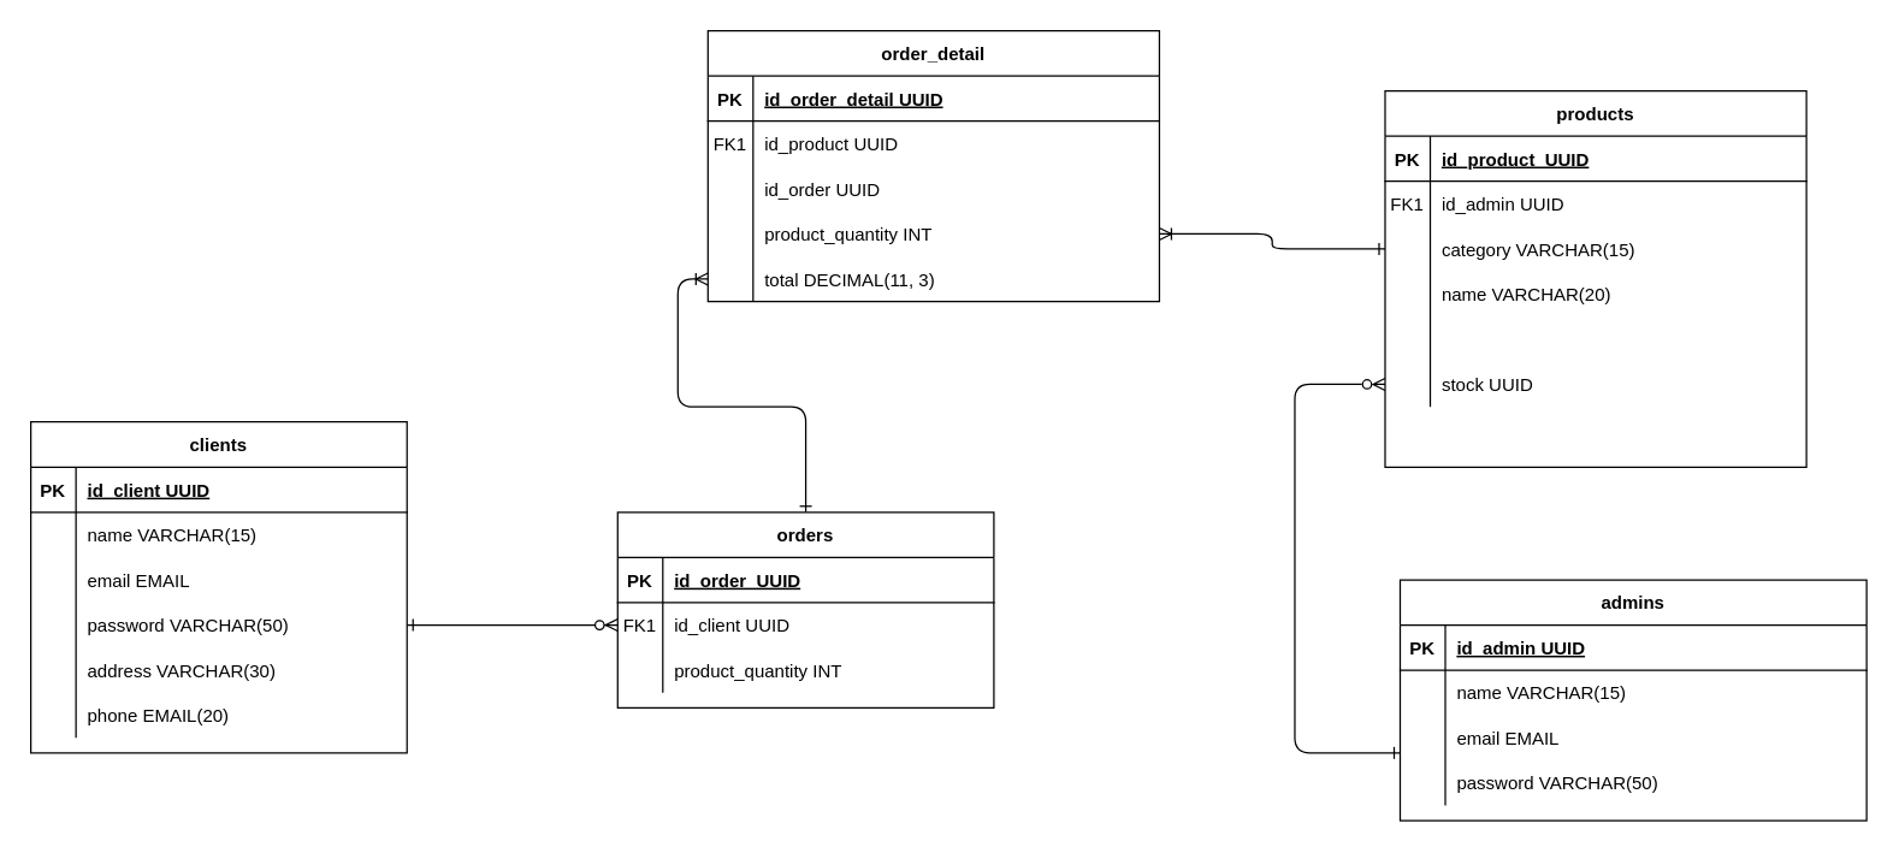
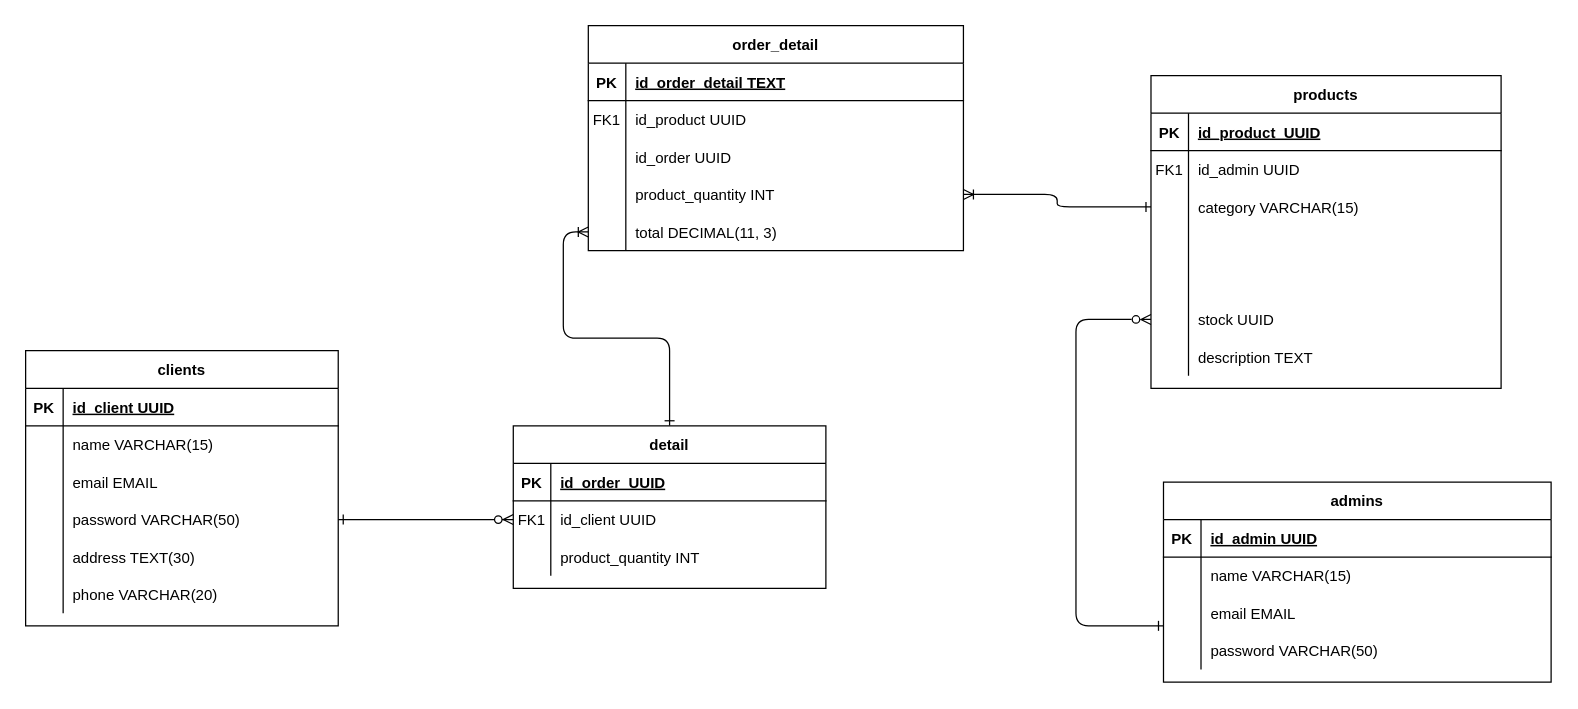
- <mxCell id="71" value="id_order_detail UUID" style="shape=partialRectangle;connectable=0;fillColor=none;top=0;left=0;bottom=0;right=0;align=left;spacingLeft=6;fontStyle=5;overflow=hidden;" parent="69" vertex="1"><mxGeometry x="30" width="270" height="30" as="geometry"><mxRectangle width="270" height="30" as="alternateBounds" /></mxGeometry></mxCell>
+ <mxCell id="71" value="id_order_detail TEXT" style="shape=partialRectangle;connectable=0;fillColor=none;top=0;left=0;bottom=0;right=0;align=left;spacingLeft=6;fontStyle=5;overflow=hidden;" parent="69" vertex="1"><mxGeometry x="30" width="270" height="30" as="geometry"><mxRectangle width="270" height="30" as="alternateBounds" /></mxGeometry></mxCell>
- <mxCell id="59" value="name VARCHAR(20)" style="shape=partialRectangle;connectable=0;fillColor=none;top=0;left=0;bottom=0;right=0;align=left;spacingLeft=6;overflow=hidden;" parent="57" vertex="1"><mxGeometry x="30" width="250.0" height="30" as="geometry"><mxRectangle width="250.0" height="30" as="alternateBounds" /></mxGeometry></mxCell>
+ <mxCell id="67" value="description TEXT" style="shape=partialRectangle;connectable=0;fillColor=none;top=0;left=0;bottom=0;right=0;align=left;spacingLeft=6;overflow=hidden;fontStyle=0" parent="65" vertex="1"><mxGeometry x="30" width="250.0" height="30" as="geometry"><mxRectangle width="250.0" height="30" as="alternateBounds" /></mxGeometry></mxCell>
- <mxCell id="4" value="orders" style="shape=table;startSize=30;container=1;collapsible=1;childLayout=tableLayout;fixedRows=1;rowLines=0;fontStyle=1;align=center;resizeLast=1;" parent="1" vertex="1"><mxGeometry x="410" y="340" width="250" height="130" as="geometry" /></mxCell>
+ <mxCell id="4" value="detail" style="shape=table;startSize=30;container=1;collapsible=1;childLayout=tableLayout;fixedRows=1;rowLines=0;fontStyle=1;align=center;resizeLast=1;" parent="1" vertex="1"><mxGeometry x="410" y="340" width="250" height="130" as="geometry" /></mxCell>
- <mxCell id="29" value="address VARCHAR(30)" style="shape=partialRectangle;overflow=hidden;connectable=0;fillColor=none;top=0;left=0;bottom=0;right=0;align=left;spacingLeft=6;" parent="27" vertex="1"><mxGeometry x="30" width="220" height="30" as="geometry"><mxRectangle width="220" height="30" as="alternateBounds" /></mxGeometry></mxCell>
+ <mxCell id="29" value="address TEXT(30)" style="shape=partialRectangle;overflow=hidden;connectable=0;fillColor=none;top=0;left=0;bottom=0;right=0;align=left;spacingLeft=6;" parent="27" vertex="1"><mxGeometry x="30" width="220" height="30" as="geometry"><mxRectangle width="220" height="30" as="alternateBounds" /></mxGeometry></mxCell>
- <mxCell id="32" value="phone EMAIL(20)" style="shape=partialRectangle;overflow=hidden;connectable=0;fillColor=none;top=0;left=0;bottom=0;right=0;align=left;spacingLeft=6;" parent="30" vertex="1"><mxGeometry x="30" width="220" height="30" as="geometry"><mxRectangle width="220" height="30" as="alternateBounds" /></mxGeometry></mxCell>
+ <mxCell id="32" value="phone VARCHAR(20)" style="shape=partialRectangle;overflow=hidden;connectable=0;fillColor=none;top=0;left=0;bottom=0;right=0;align=left;spacingLeft=6;" parent="30" vertex="1"><mxGeometry x="30" width="220" height="30" as="geometry"><mxRectangle width="220" height="30" as="alternateBounds" /></mxGeometry></mxCell>
